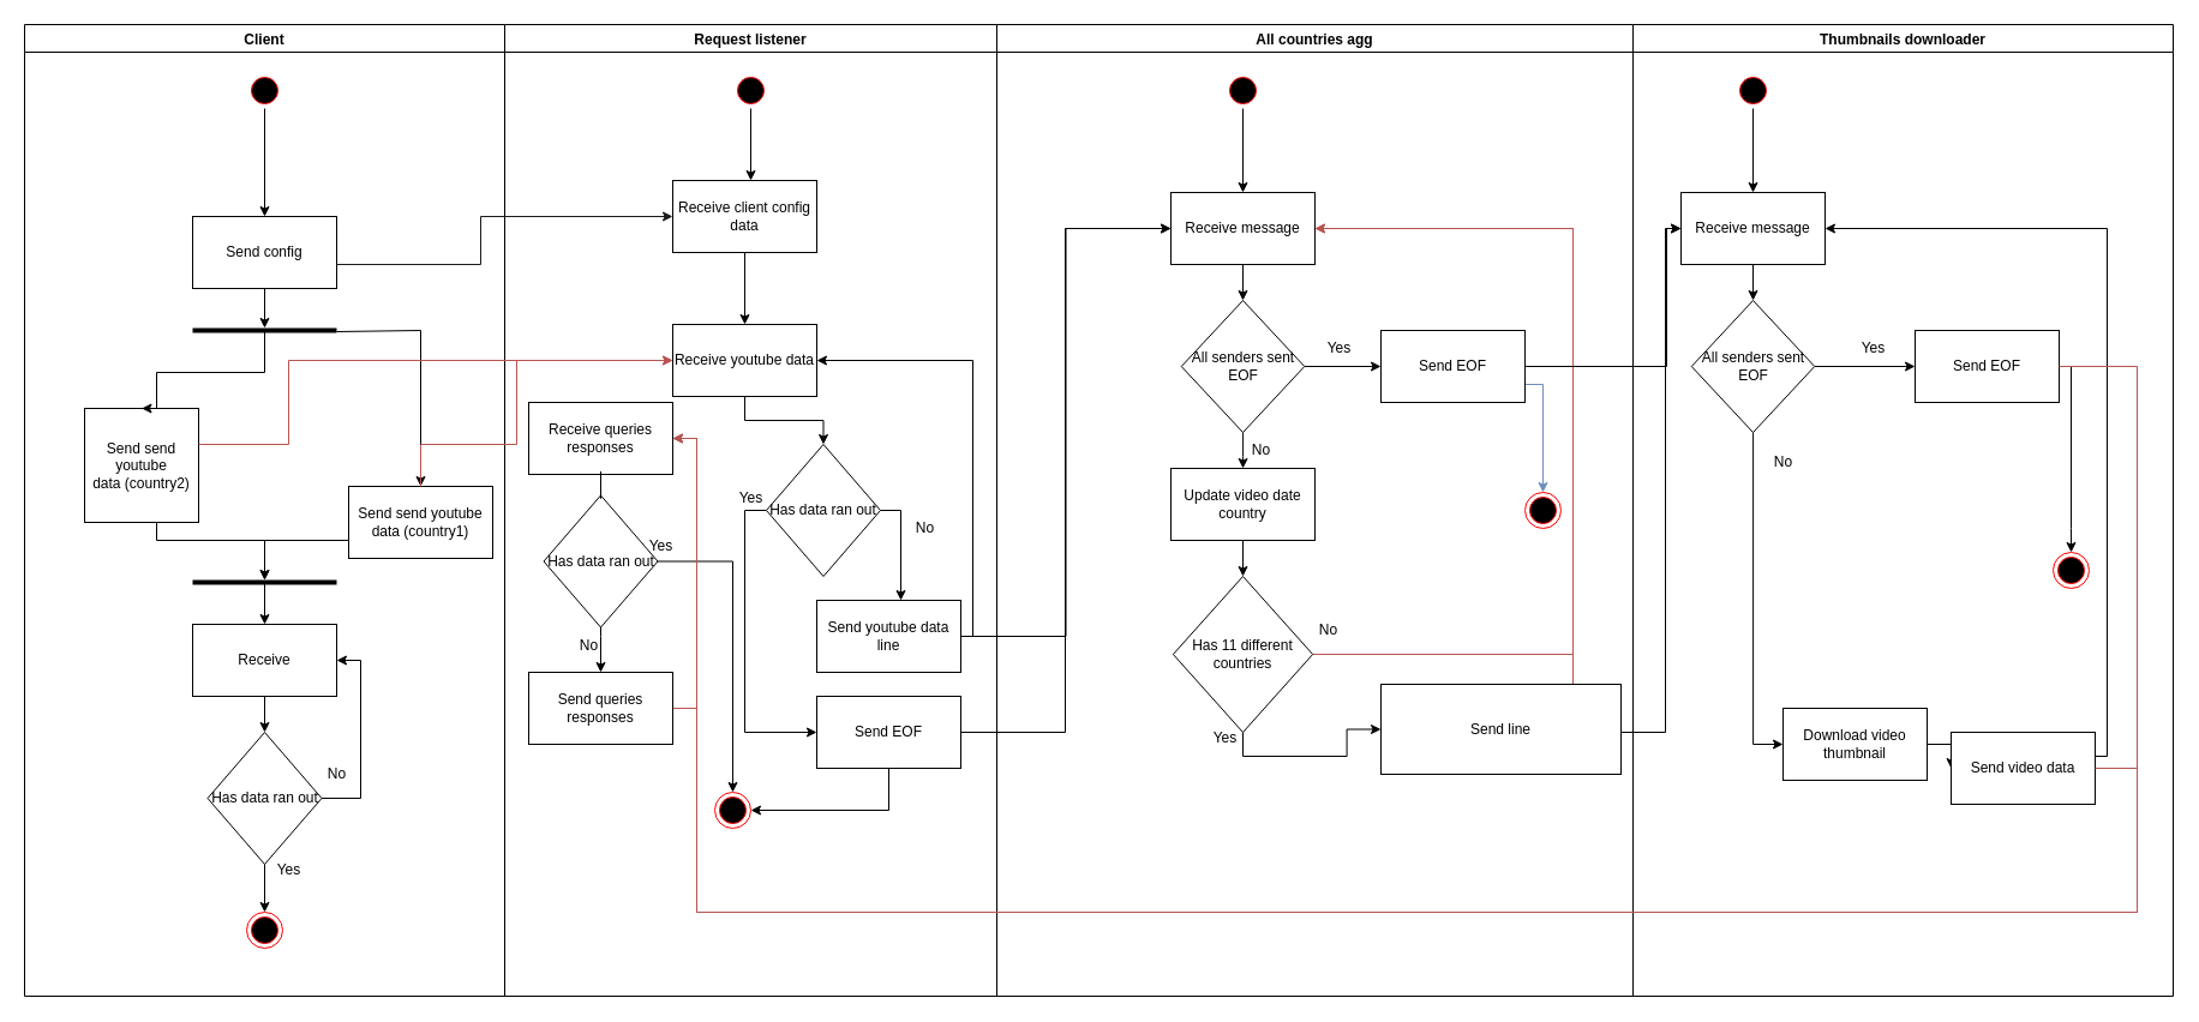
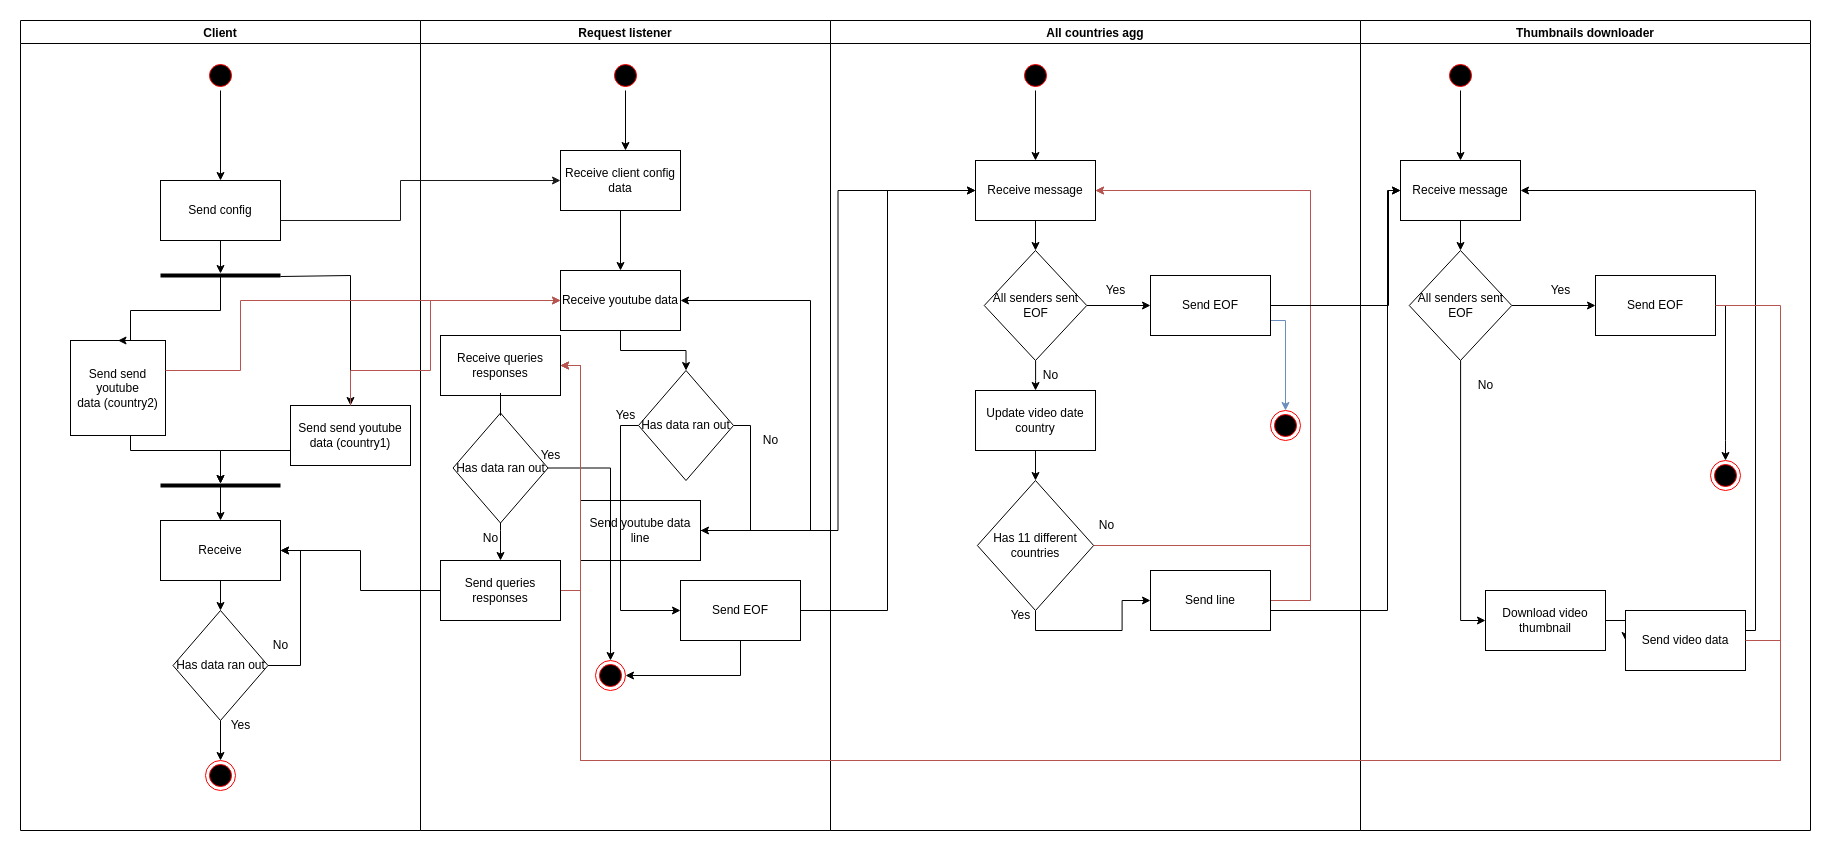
- <mxCell id="35" value="Send youtube data line" style="rounded=0;whiteSpace=wrap;html=1;" vertex="1" parent="24"><mxGeometry x="260" y="480" width="120" height="60" as="geometry" /></mxCell>
+ <mxCell id="35" value="Send youtube data line" style="rounded=0;whiteSpace=wrap;html=1;" vertex="1" parent="24"><mxGeometry x="160" y="480" width="120" height="60" as="geometry" /></mxCell>
+ <mxCell id="94" style="edgeStyle=orthogonalEdgeStyle;rounded=0;orthogonalLoop=1;jettySize=auto;html=1;entryX=1;entryY=0.5;entryDx=0;entryDy=0;" edge="1" parent="1" source="33" target="18"><mxGeometry relative="1" as="geometry" /></mxCell>
- <mxCell id="68" value="Send line" style="rounded=0;whiteSpace=wrap;html=1;" vertex="1" parent="52"><mxGeometry x="320" y="550" width="200" height="75" as="geometry" /></mxCell>
+ <mxCell id="68" value="Send line" style="rounded=0;whiteSpace=wrap;html=1;" vertex="1" parent="52"><mxGeometry x="320" y="550" width="120" height="60" as="geometry" /></mxCell>
